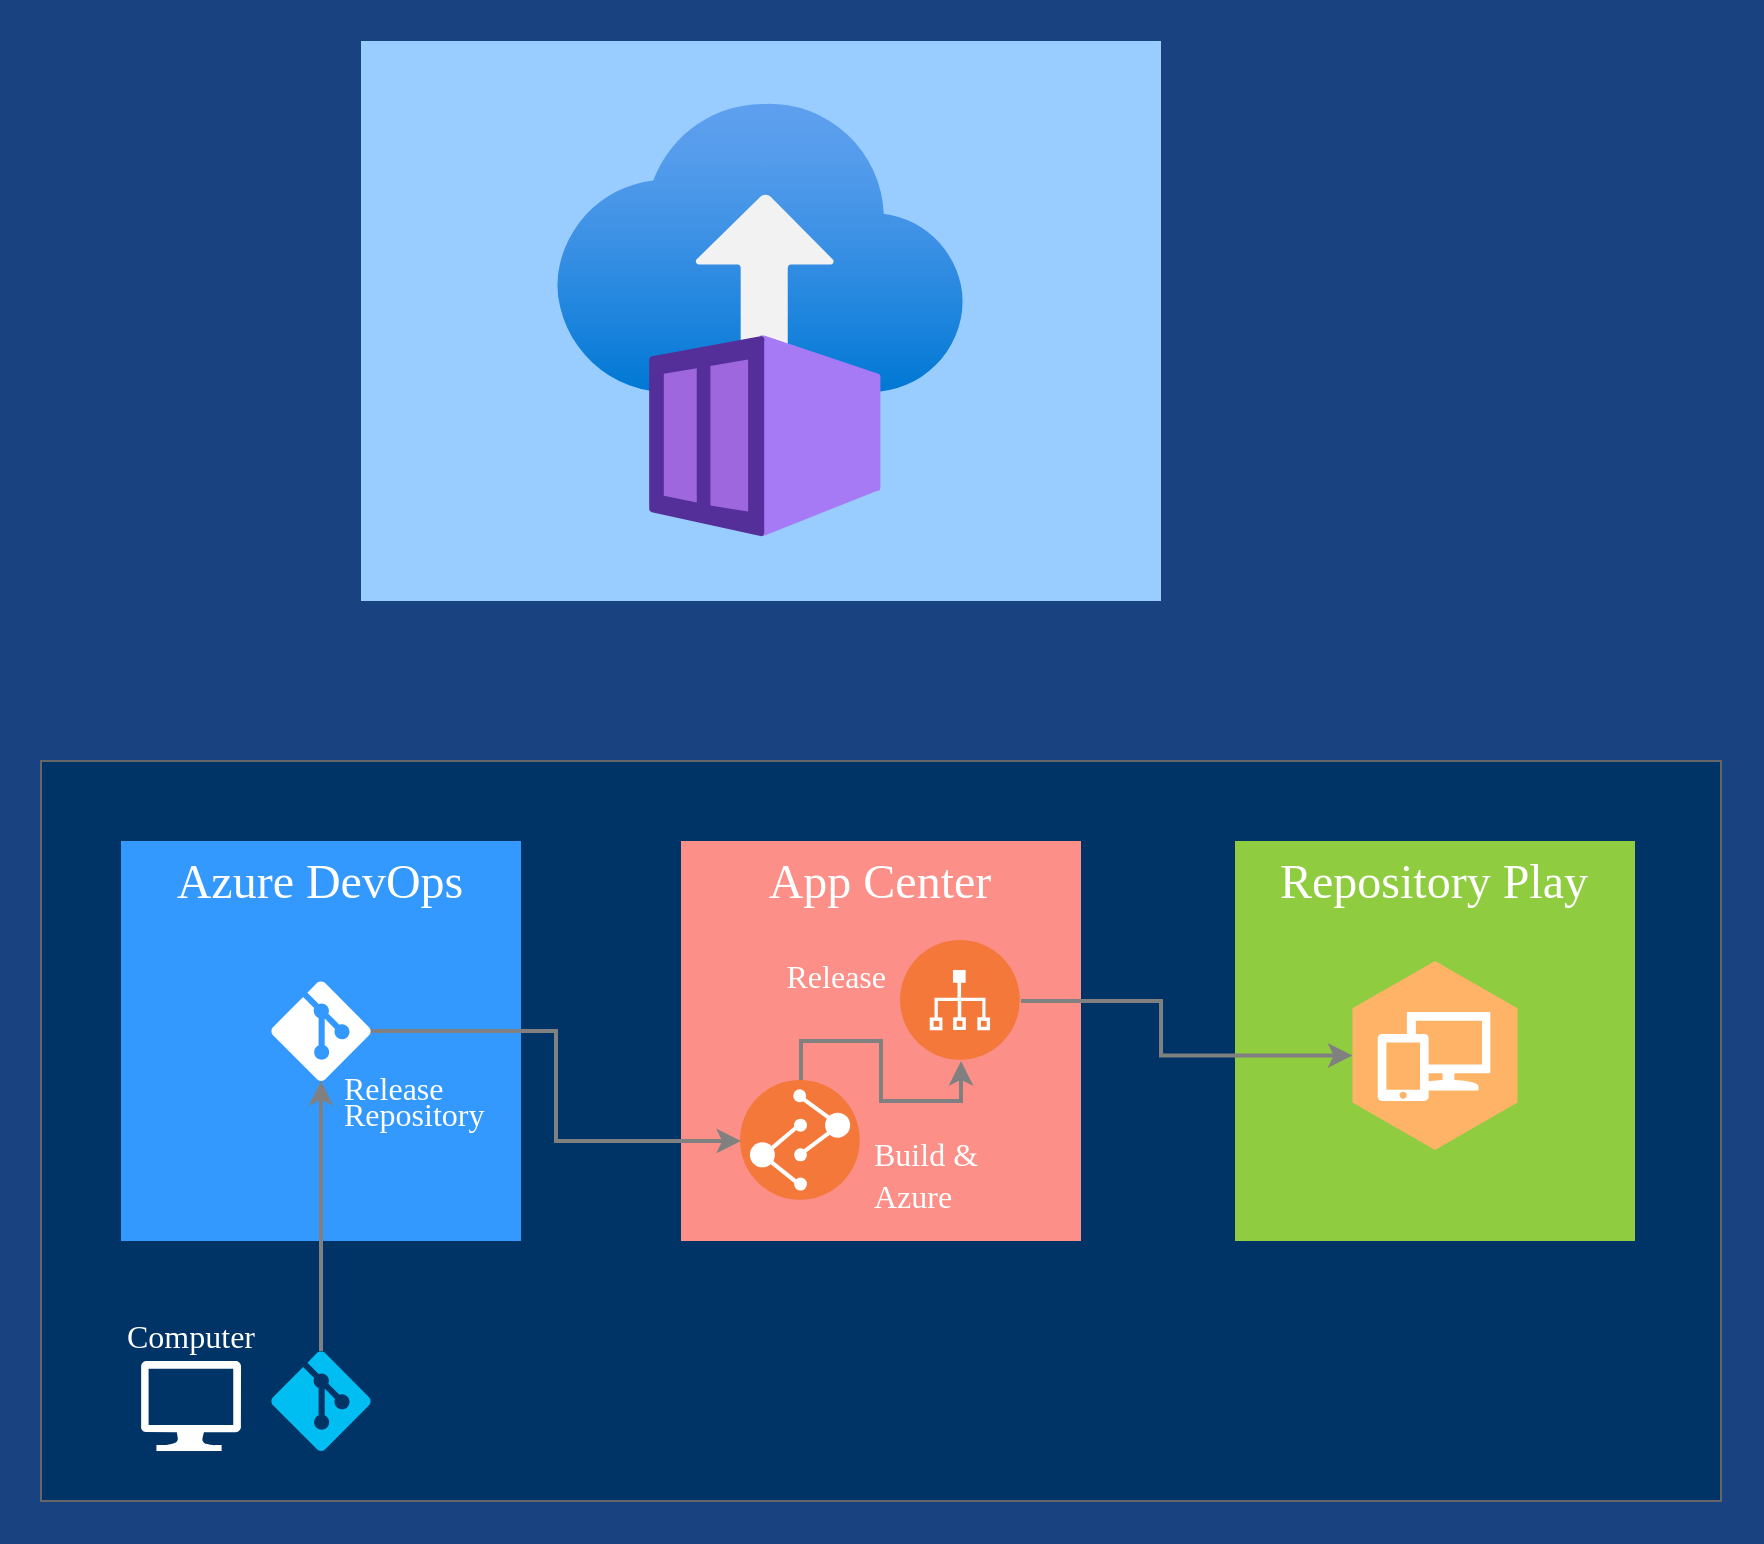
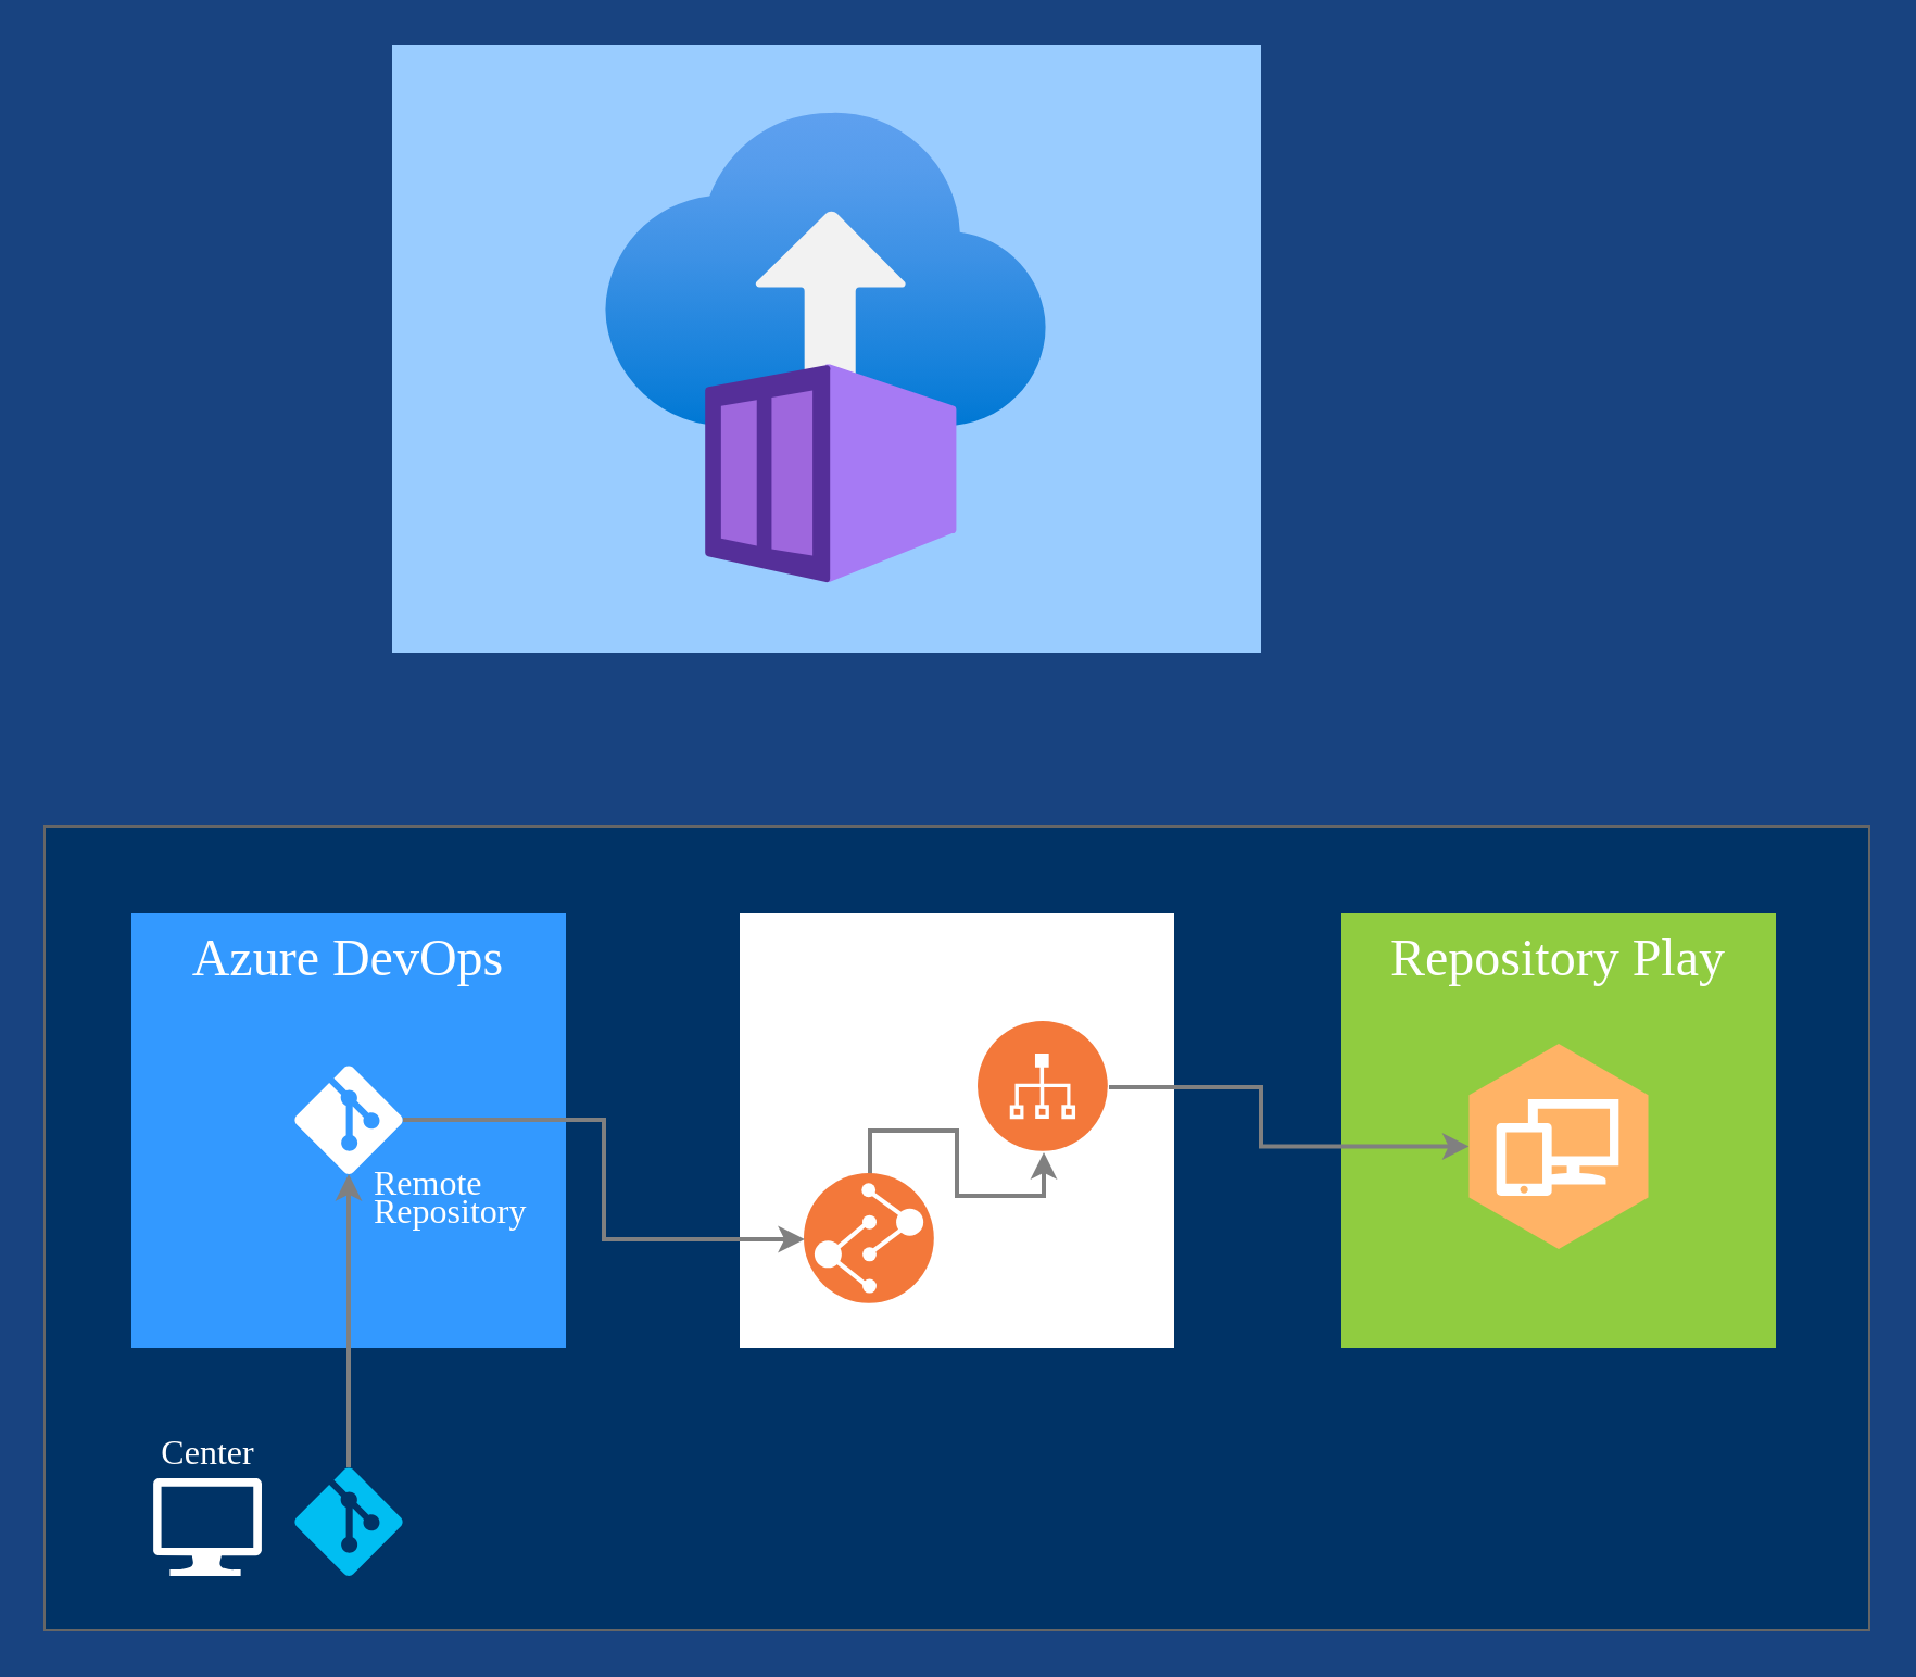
- <mxCell id="19" value="&lt;p style=&quot;line-height: 0%&quot;&gt;&lt;font face=&quot;myrica m&quot;&gt;&lt;span style=&quot;font-size: 16px&quot;&gt;Release&lt;/span&gt;&lt;/font&gt;&lt;/p&gt;" style="text;whiteSpace=wrap;html=1;fontColor=#FFFFFF;align=right;" parent="1" vertex="1"><mxGeometry x="355" y="470" width="90" height="45" as="geometry" /></mxCell>
- <mxCell id="4" value="&lt;font style=&quot;font-size: 24px&quot;&gt;App Center&lt;/font&gt;" style="rounded=0;whiteSpace=wrap;html=1;shadow=0;strokeWidth=2;fontSize=12;fontColor=#FFFFFF;align=center;strokeColor=none;arcSize=6;verticalAlign=top;fontFamily=Myrica M;fillColor=#FC9088;" parent="1" vertex="1"><mxGeometry x="340" y="420" width="200" height="200" as="geometry" /></mxCell>
+ <mxCell id="4" value="&lt;font style=&quot;font-size: 24px&quot;&gt;App Center&lt;/font&gt;" style="rounded=0;whiteSpace=wrap;html=1;shadow=0;strokeWidth=2;fontSize=12;fontColor=#FFFFFF;align=center;strokeColor=none;arcSize=6;verticalAlign=top;fontFamily=Myrica M;fillColor=#ffffff;" parent="1" vertex="1"><mxGeometry x="340" y="420" width="200" height="200" as="geometry" /></mxCell>
- <mxCell id="17" value="&lt;p style=&quot;line-height: 100%&quot;&gt;&lt;span style=&quot;font-family: &amp;#34;myrica m&amp;#34; ; font-size: 16px ; font-style: normal ; font-weight: 400 ; letter-spacing: normal ; text-align: center ; text-indent: 0px ; text-transform: none ; word-spacing: 0px ; display: inline ; float: none&quot;&gt;Release&lt;/span&gt;&lt;br style=&quot;font-family: &amp;#34;myrica m&amp;#34; ; font-size: 16px ; font-style: normal ; font-weight: 400 ; letter-spacing: normal ; text-align: center ; text-indent: 0px ; text-transform: none ; word-spacing: 0px&quot;&gt;&lt;span style=&quot;font-family: &amp;#34;myrica m&amp;#34; ; font-size: 16px ; font-style: normal ; font-weight: 400 ; letter-spacing: normal ; text-align: center ; text-indent: 0px ; text-transform: none ; word-spacing: 0px ; display: inline ; float: none&quot;&gt;Repository&lt;/span&gt;&lt;/p&gt;" style="text;whiteSpace=wrap;html=1;fontColor=#FFFFFF;" parent="1" vertex="1"><mxGeometry x="170" y="519.75" width="110" height="50" as="geometry" /></mxCell>
+ <mxCell id="17" value="&lt;p style=&quot;line-height: 100%&quot;&gt;&lt;span style=&quot;font-family: &amp;#34;myrica m&amp;#34; ; font-size: 16px ; font-style: normal ; font-weight: 400 ; letter-spacing: normal ; text-align: center ; text-indent: 0px ; text-transform: none ; word-spacing: 0px ; display: inline ; float: none&quot;&gt;Remote&lt;/span&gt;&lt;br style=&quot;font-family: &amp;#34;myrica m&amp;#34; ; font-size: 16px ; font-style: normal ; font-weight: 400 ; letter-spacing: normal ; text-align: center ; text-indent: 0px ; text-transform: none ; word-spacing: 0px&quot;&gt;&lt;span style=&quot;font-family: &amp;#34;myrica m&amp;#34; ; font-size: 16px ; font-style: normal ; font-weight: 400 ; letter-spacing: normal ; text-align: center ; text-indent: 0px ; text-transform: none ; word-spacing: 0px ; display: inline ; float: none&quot;&gt;Repository&lt;/span&gt;&lt;/p&gt;" style="text;whiteSpace=wrap;html=1;fontColor=#FFFFFF;" parent="1" vertex="1"><mxGeometry x="170" y="519.75" width="110" height="50" as="geometry" /></mxCell>
- <mxCell id="7" value="&lt;font style=&quot;font-size: 16px&quot;&gt;Computer&lt;/font&gt;" style="verticalLabelPosition=top;html=1;verticalAlign=bottom;strokeColor=none;fillColor=#FFFFFF;shape=mxgraph.azure.computer;rounded=0;shadow=0;fontSize=10;fontColor=#FFFFFF;align=center;labelPosition=center;fontFamily=Myrica M;" parent="1" vertex="1"><mxGeometry x="70" y="680" width="50" height="45" as="geometry" /></mxCell>
+ <mxCell id="7" value="&lt;font style=&quot;font-size: 16px&quot;&gt;Center&lt;/font&gt;" style="verticalLabelPosition=top;html=1;verticalAlign=bottom;strokeColor=none;fillColor=#FFFFFF;shape=mxgraph.azure.computer;rounded=0;shadow=0;fontSize=10;fontColor=#FFFFFF;align=center;labelPosition=center;fontFamily=Myrica M;" parent="1" vertex="1"><mxGeometry x="70" y="680" width="50" height="45" as="geometry" /></mxCell>
